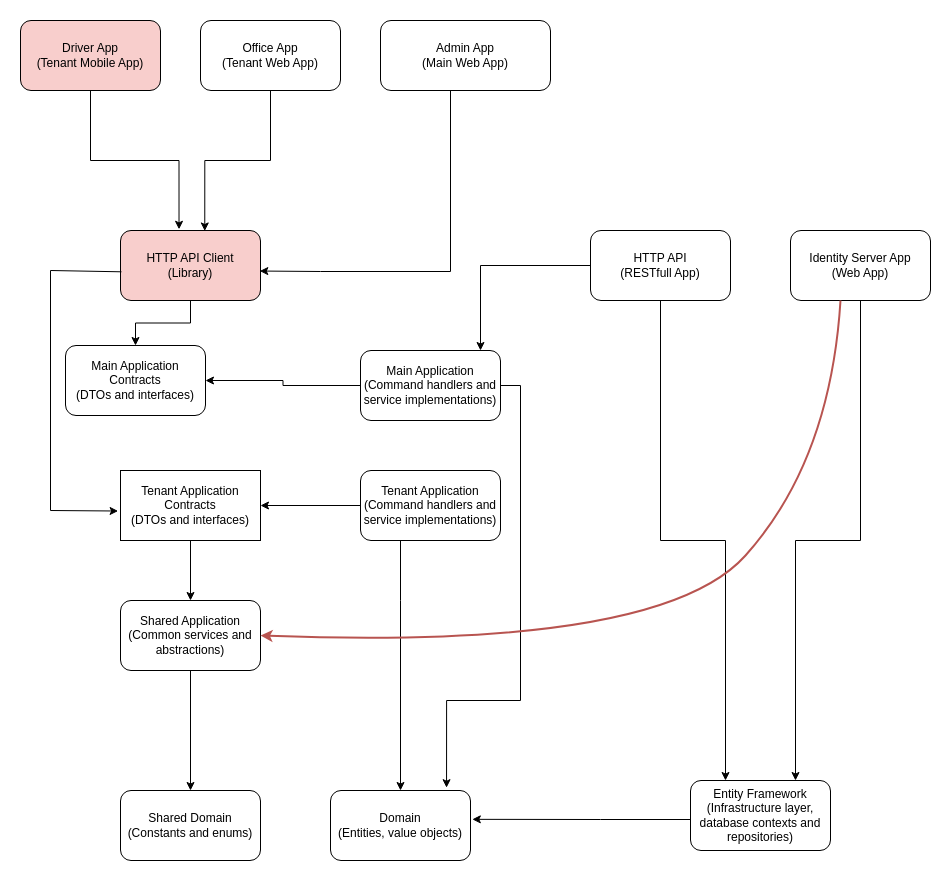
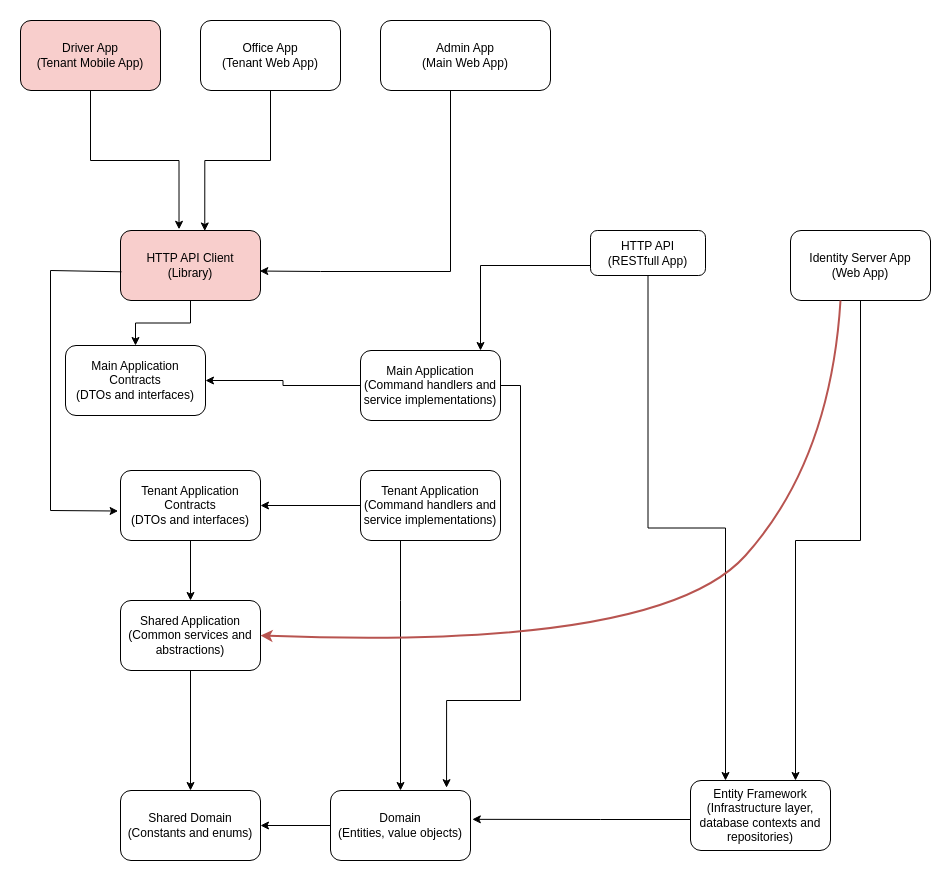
- <mxCell id="14" value="HTTP API&lt;br&gt;(RESTfull App)" style="rounded=1;whiteSpace=wrap;html=1;" vertex="1" parent="1"><mxGeometry x="590" y="230" width="140" height="70" as="geometry" /></mxCell>
+ <mxCell id="14" value="HTTP API&lt;br&gt;(RESTfull App)" style="rounded=1;whiteSpace=wrap;html=1;" vertex="1" parent="1"><mxGeometry x="590" y="230" width="115" height="45" as="geometry" /></mxCell>
- <mxCell id="20" value="Tenant Application Contracts&lt;br&gt;(DTOs and interfaces)" style="whiteSpace=wrap;html=1;rounded=0;" vertex="1" parent="1"><mxGeometry x="120" y="470" width="140" height="70" as="geometry" /></mxCell>
+ <mxCell id="20" value="Tenant Application Contracts&lt;br&gt;(DTOs and interfaces)" style="rounded=1;whiteSpace=wrap;html=1;" vertex="1" parent="1"><mxGeometry x="120" y="470" width="140" height="70" as="geometry" /></mxCell>
+ <mxCell id="27" style="edgeStyle=orthogonalEdgeStyle;rounded=0;orthogonalLoop=1;jettySize=auto;html=1;entryX=1;entryY=0.5;entryDx=0;entryDy=0;" edge="1" parent="1" source="28" target="26"><mxGeometry relative="1" as="geometry" /></mxCell>
